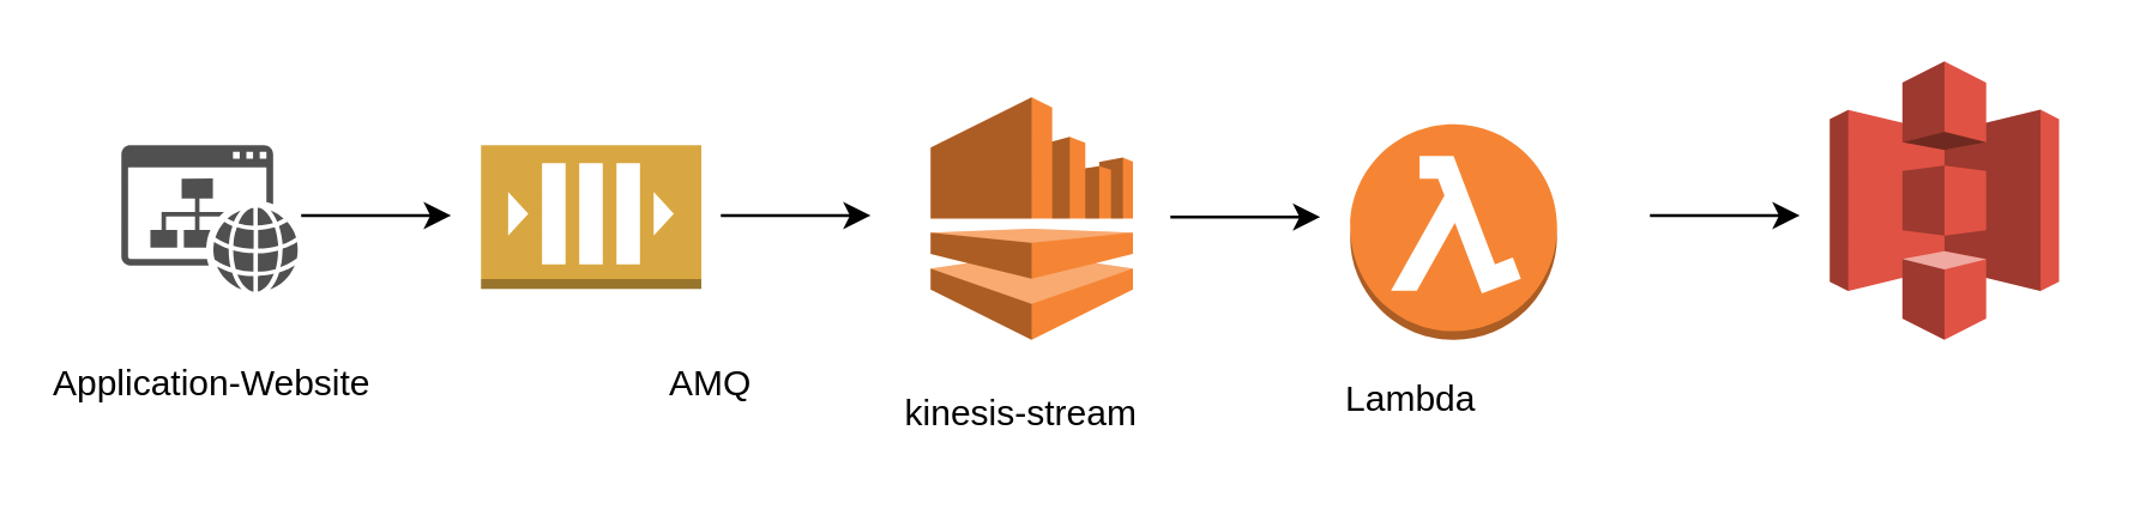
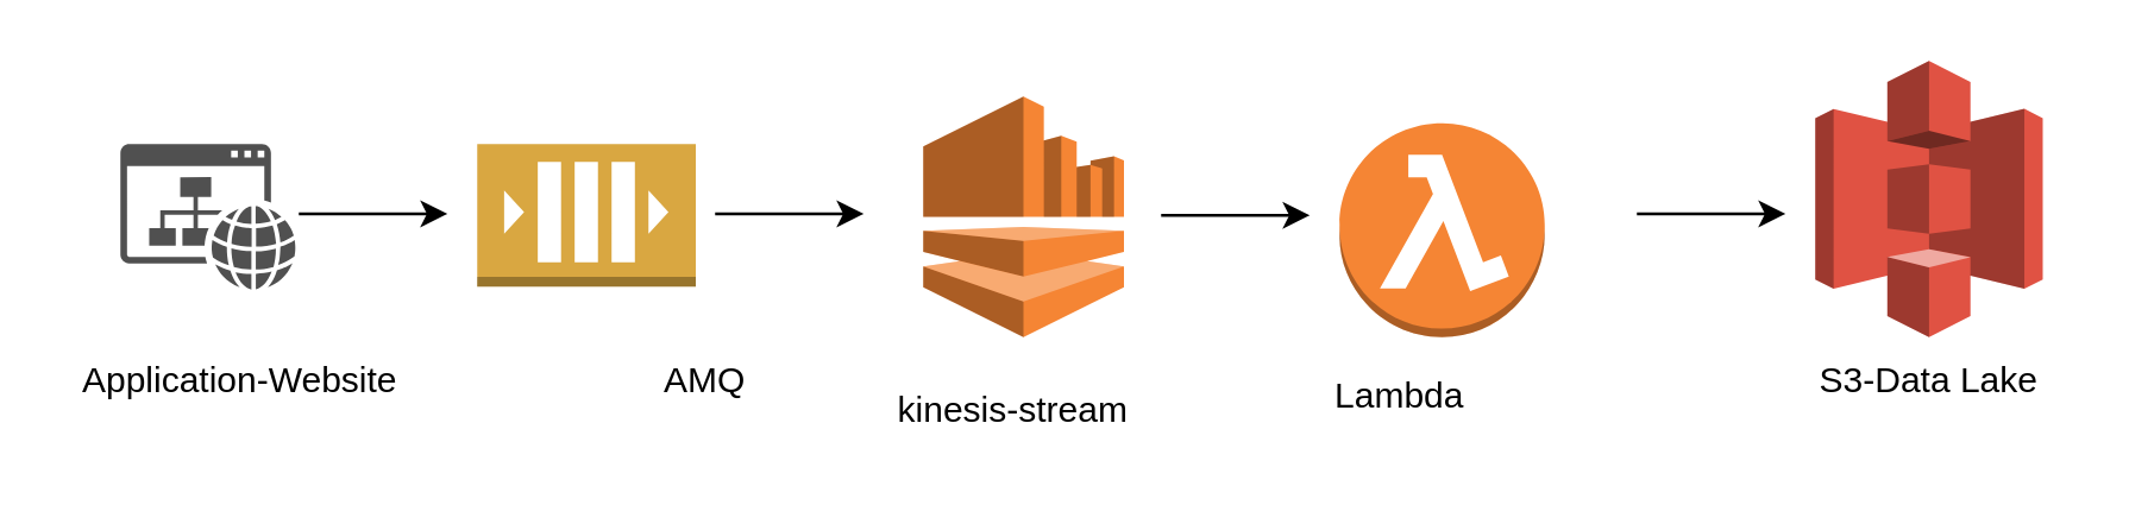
- <mxCell id="3" value="Application-Website" style="text;html=1;align=center;verticalAlign=middle;resizable=0;points=[];autosize=1;strokeColor=none;" vertex="1" parent="1"><mxGeometry x="10" y="118" width="120" height="20" as="geometry" /></mxCell>
+ <mxCell id="3" value="Application-Website" style="text;html=1;align=center;verticalAlign=middle;resizable=0;points=[];autosize=1;strokeColor=none;" vertex="1" parent="1"><mxGeometry x="20" y="118" width="120" height="20" as="geometry" /></mxCell>
+ <mxCell id="15" value="S3-Data Lake" style="text;html=1;align=center;verticalAlign=middle;resizable=0;points=[];autosize=1;strokeColor=none;" vertex="1" parent="1"><mxGeometry x="603.25" y="118" width="90" height="20" as="geometry" /></mxCell>
